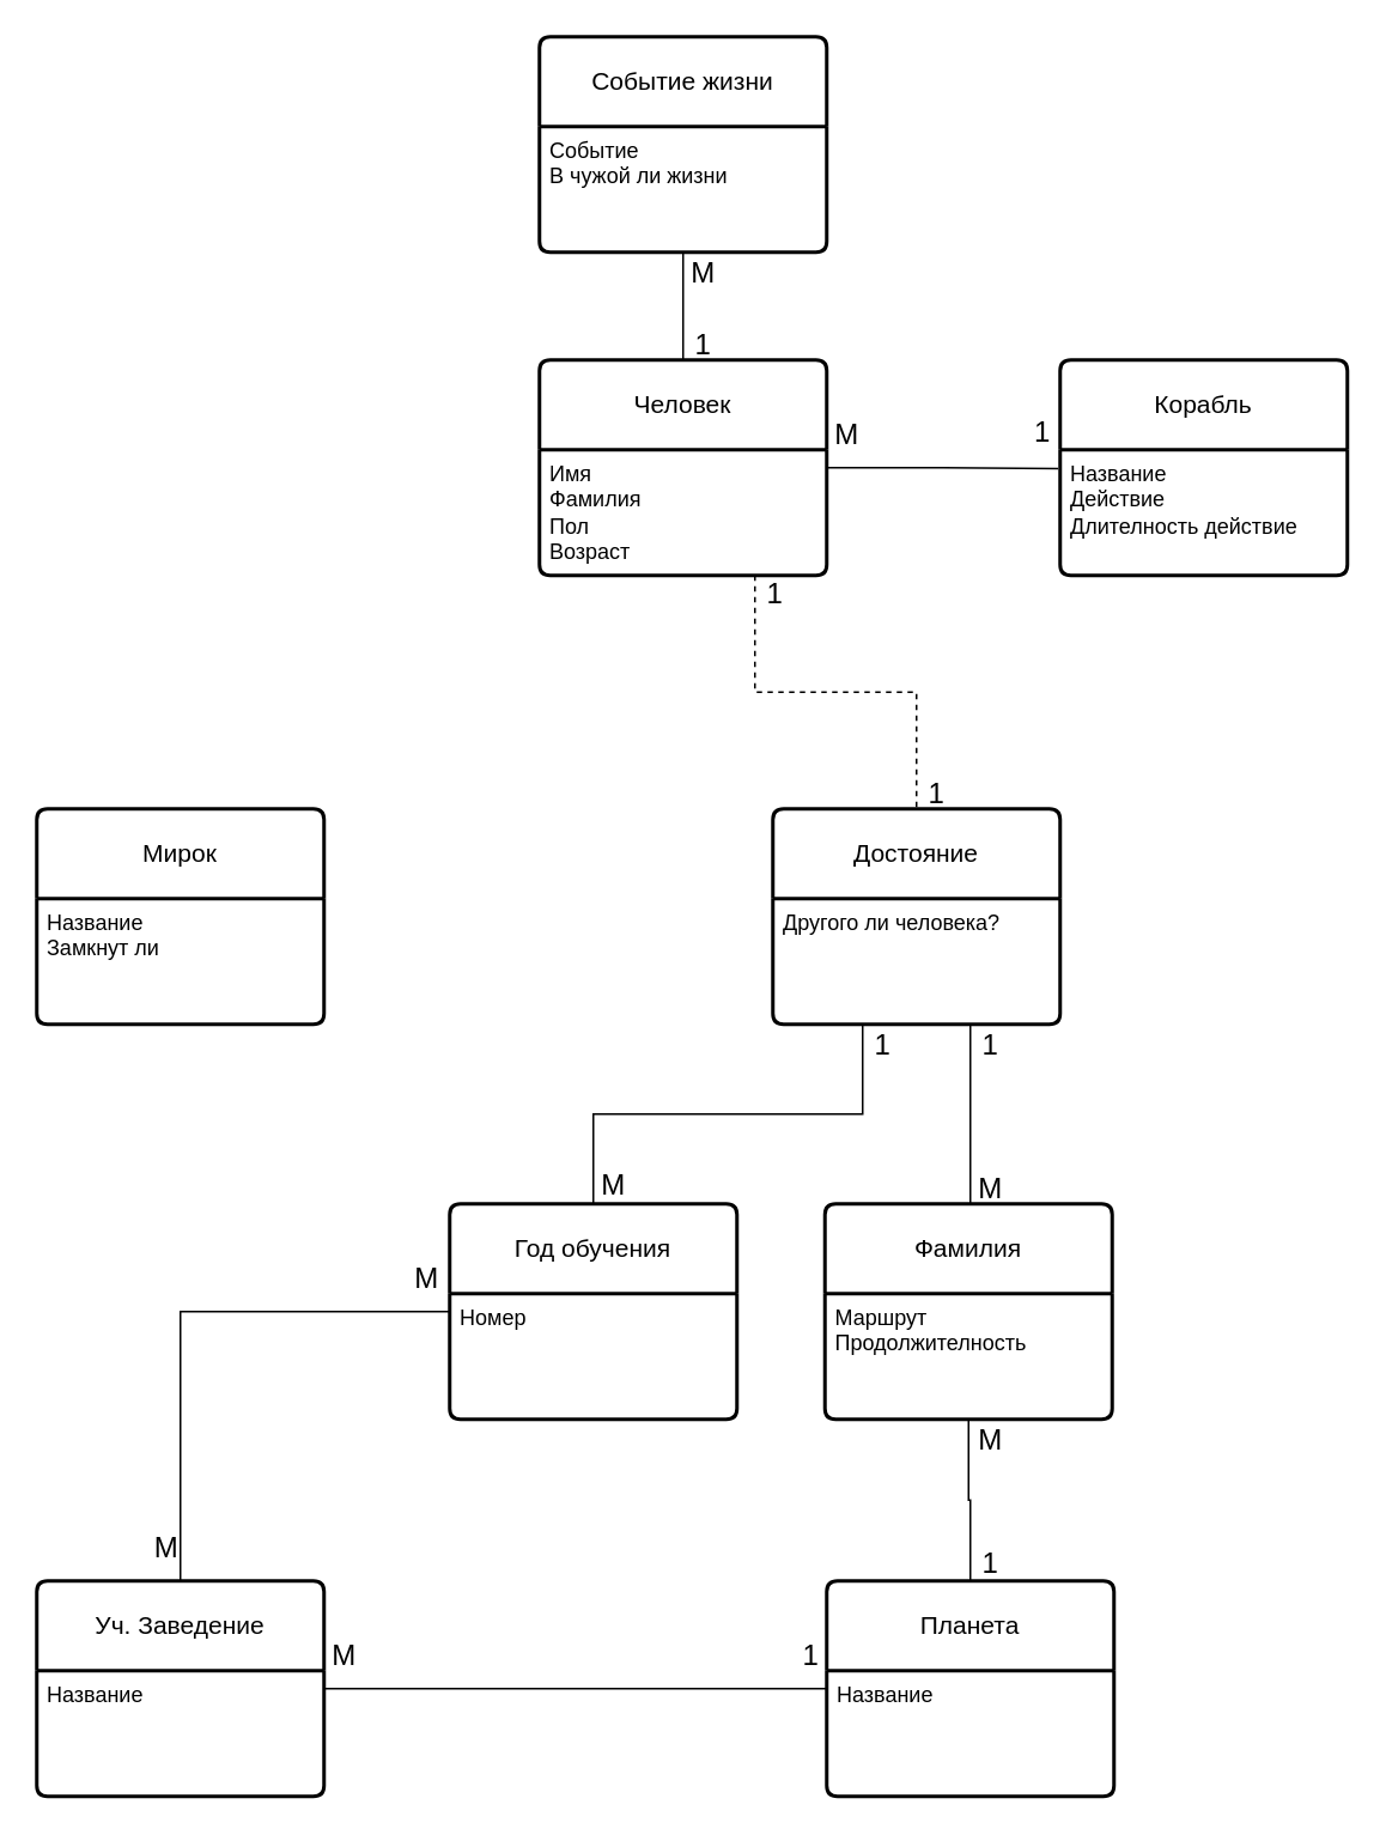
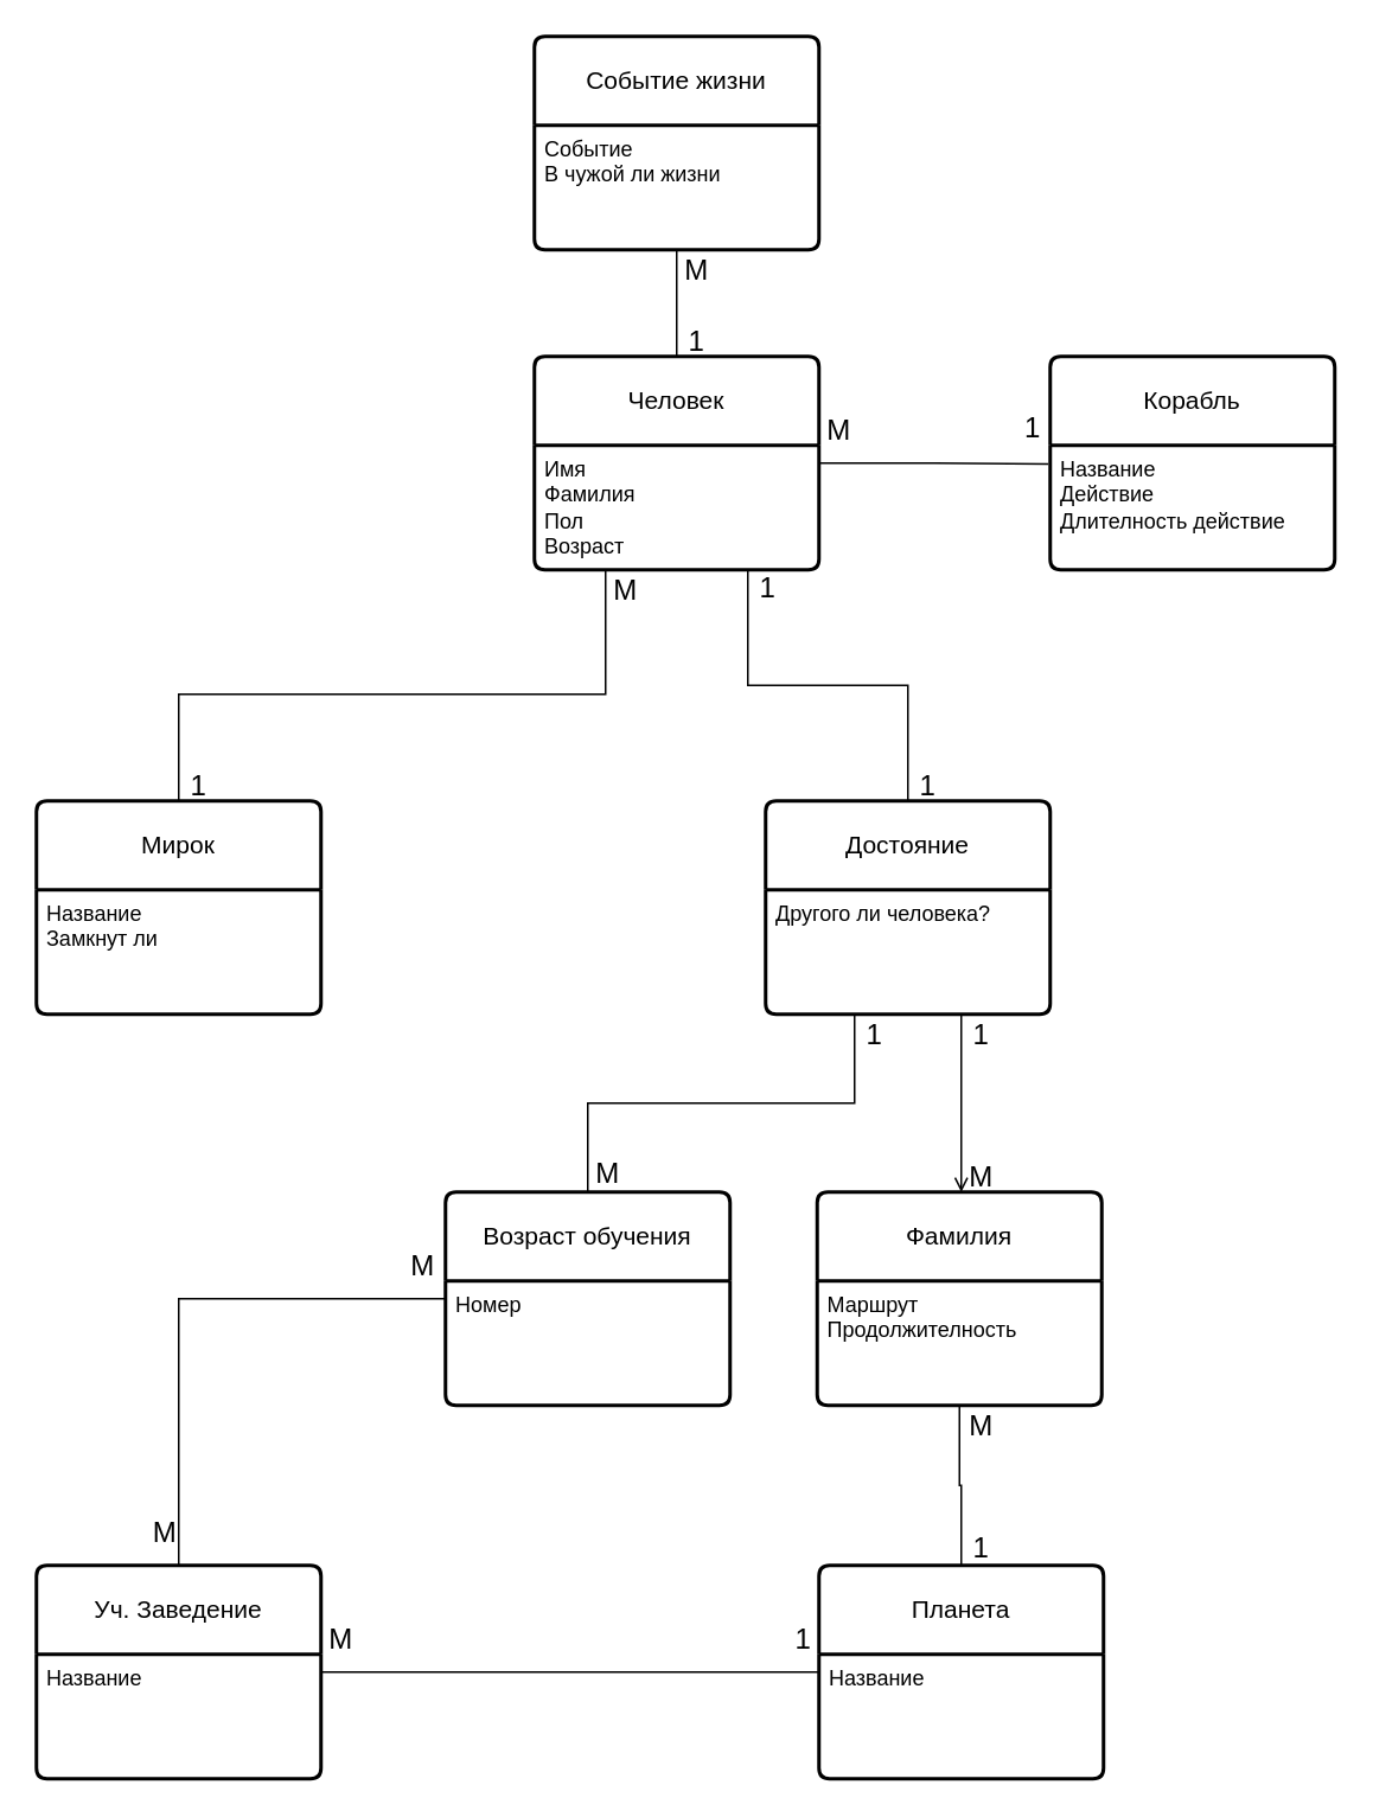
- <mxCell id="4" style="edgeStyle=orthogonalEdgeStyle;rounded=0;orthogonalLoop=1;jettySize=auto;html=1;endArrow=none;endFill=0;dashed=1;" edge="1" parent="1" source="16" target="24"><mxGeometry relative="1" as="geometry"><Array as="points"><mxPoint x="420" y="385" /><mxPoint x="510" y="385" /></Array></mxGeometry></mxCell>
+ <mxCell id="4" style="edgeStyle=orthogonalEdgeStyle;rounded=0;orthogonalLoop=1;jettySize=auto;html=1;endArrow=none;endFill=0;" edge="1" parent="1" source="16" target="24"><mxGeometry relative="1" as="geometry"><Array as="points"><mxPoint x="420" y="385" /><mxPoint x="510" y="385" /></Array></mxGeometry></mxCell>
+ <mxCell id="7" style="edgeStyle=orthogonalEdgeStyle;rounded=0;orthogonalLoop=1;jettySize=auto;html=1;endArrow=none;endFill=0;" edge="1" parent="1" source="16" target="26"><mxGeometry relative="1" as="geometry"><Array as="points"><mxPoint x="340" y="390" /><mxPoint x="100" y="390" /></Array></mxGeometry></mxCell>
+ <mxCell id="8" value="M" style="edgeLabel;html=1;align=center;verticalAlign=middle;resizable=0;points=[];fontSize=16;" vertex="1" connectable="0" parent="7"><mxGeometry x="-0.816" y="-1" relative="1" as="geometry"><mxPoint x="11" y="-24" as="offset" /></mxGeometry></mxCell>
+ <mxCell id="9" value="1" style="edgeLabel;html=1;align=center;verticalAlign=middle;resizable=0;points=[];fontSize=16;" vertex="1" connectable="0" parent="7"><mxGeometry x="0.838" relative="1" as="geometry"><mxPoint x="10" y="20" as="offset" /></mxGeometry></mxCell>
- <mxCell id="18" style="edgeStyle=orthogonalEdgeStyle;rounded=0;orthogonalLoop=1;jettySize=auto;html=1;endArrow=none;endFill=0;" edge="1" parent="1" source="24" target="36"><mxGeometry relative="1" as="geometry"><Array as="points"><mxPoint x="540" y="600" /><mxPoint x="540" y="600" /></Array></mxGeometry></mxCell>
+ <mxCell id="18" style="edgeStyle=orthogonalEdgeStyle;rounded=0;orthogonalLoop=1;jettySize=auto;html=1;endArrow=open;endFill=0;" edge="1" parent="1" source="24" target="36"><mxGeometry relative="1" as="geometry"><Array as="points"><mxPoint x="540" y="600" /><mxPoint x="540" y="600" /></Array></mxGeometry></mxCell>
- <mxCell id="31" value="Год обучения" style="swimlane;childLayout=stackLayout;horizontal=1;startSize=50;horizontalStack=0;rounded=1;fontSize=14;fontStyle=0;strokeWidth=2;resizeParent=0;resizeLast=1;shadow=0;dashed=0;align=center;arcSize=4;whiteSpace=wrap;html=1;" vertex="1" parent="1"><mxGeometry x="250" y="670" width="160" height="120" as="geometry" /></mxCell>
+ <mxCell id="31" value="Возраст обучения" style="swimlane;childLayout=stackLayout;horizontal=1;startSize=50;horizontalStack=0;rounded=1;fontSize=14;fontStyle=0;strokeWidth=2;resizeParent=0;resizeLast=1;shadow=0;dashed=0;align=center;arcSize=4;whiteSpace=wrap;html=1;" vertex="1" parent="1"><mxGeometry x="250" y="670" width="160" height="120" as="geometry" /></mxCell>
